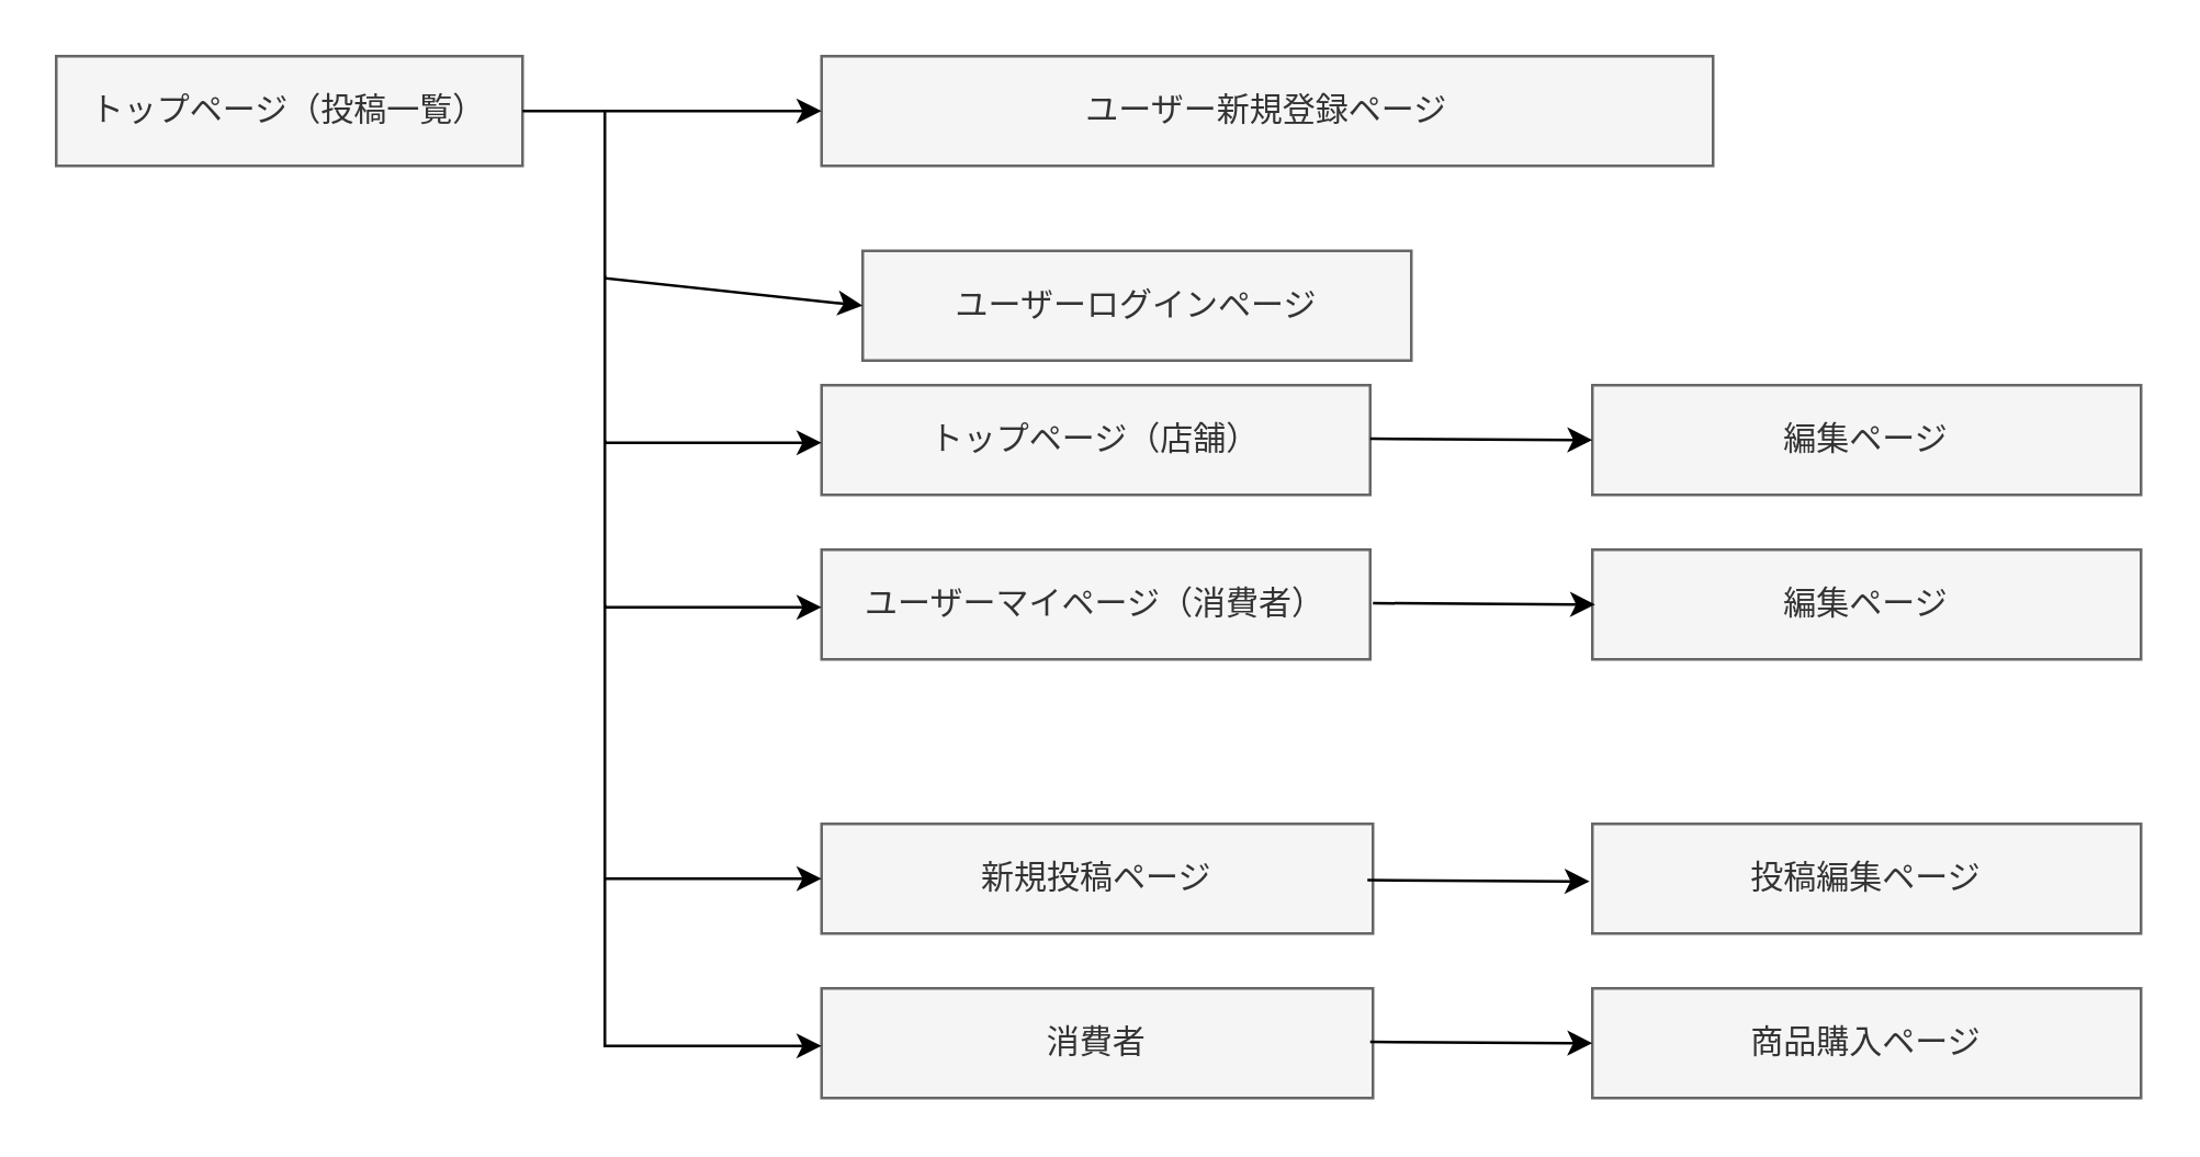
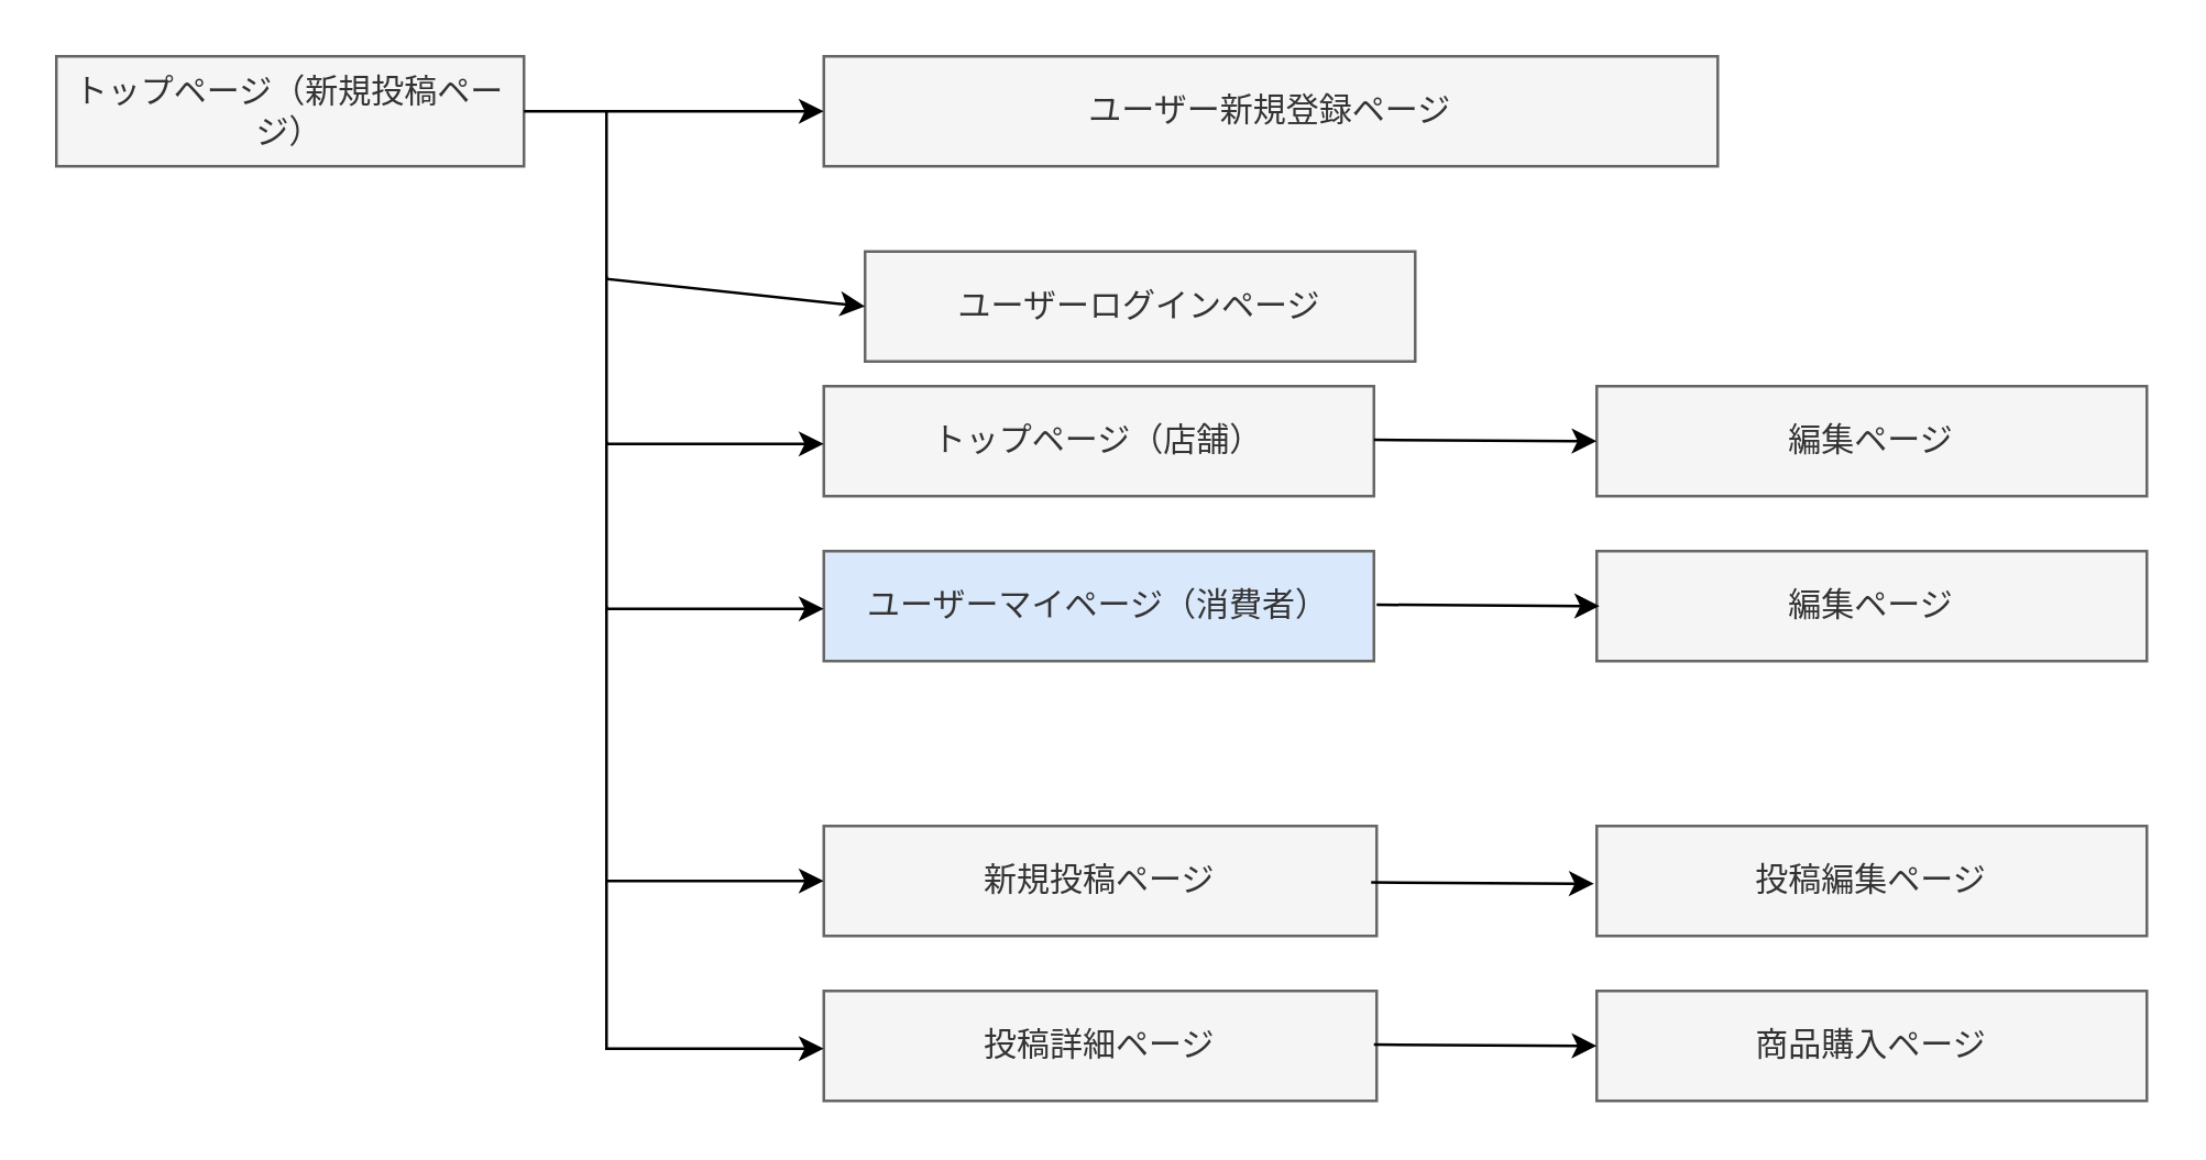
- <mxCell id="2" value="トップページ（投稿一覧）" style="whiteSpace=wrap;html=1;align=center;fillColor=#f5f5f5;fontColor=#333333;strokeColor=#666666;" vertex="1" parent="1"><mxGeometry x="20" y="20" width="170" height="40" as="geometry" /></mxCell>
+ <mxCell id="2" value="トップページ（新規投稿ページ）" style="whiteSpace=wrap;html=1;align=center;fillColor=#f5f5f5;fontColor=#333333;strokeColor=#666666;" vertex="1" parent="1"><mxGeometry x="20" y="20" width="170" height="40" as="geometry" /></mxCell>
- <mxCell id="10" value="ユーザーマイページ（消費者）" style="whiteSpace=wrap;html=1;align=center;fillColor=#f5f5f5;fontColor=#333333;strokeColor=#666666;" vertex="1" parent="1"><mxGeometry x="299" y="200" width="200" height="40" as="geometry" /></mxCell>
+ <mxCell id="10" value="ユーザーマイページ（消費者）" style="whiteSpace=wrap;html=1;align=center;fillColor=#dae8fc;fontColor=#333333;strokeColor=#666666;" vertex="1" parent="1"><mxGeometry x="299" y="200" width="200" height="40" as="geometry" /></mxCell>
- <mxCell id="4" value="消費者" style="whiteSpace=wrap;html=1;align=center;fillColor=#f5f5f5;fontColor=#333333;strokeColor=#666666;" vertex="1" parent="1"><mxGeometry x="299" y="360" width="201" height="40" as="geometry" /></mxCell>
+ <mxCell id="4" value="投稿詳細ページ" style="whiteSpace=wrap;html=1;align=center;fillColor=#f5f5f5;fontColor=#333333;strokeColor=#666666;" vertex="1" parent="1"><mxGeometry x="299" y="360" width="201" height="40" as="geometry" /></mxCell>
